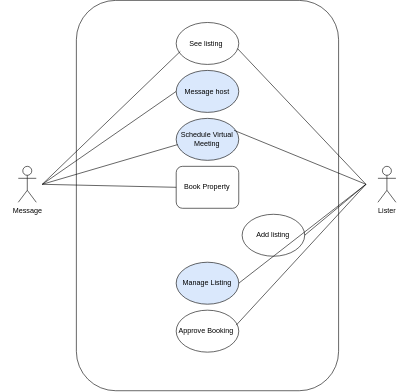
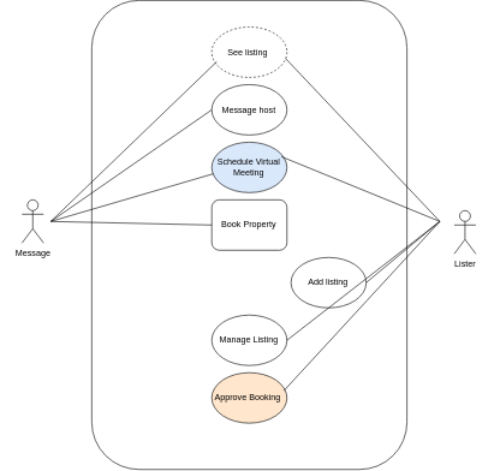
- <mxCell id="5" value="See listing&amp;nbsp;" style="ellipse;whiteSpace=wrap;html=1;" vertex="1" parent="1"><mxGeometry x="293.44" y="20" width="104.37" height="70" as="geometry" /></mxCell>
+ <mxCell id="5" value="See listing&amp;nbsp;" style="ellipse;whiteSpace=wrap;html=1;dashed=1;" vertex="1" parent="1"><mxGeometry x="293.44" y="20" width="104.37" height="70" as="geometry" /></mxCell>
- <mxCell id="6" value="Message host" style="ellipse;whiteSpace=wrap;html=1;fillColor=#dae8fc;" vertex="1" parent="1"><mxGeometry x="293.44" y="100" width="104.37" height="70" as="geometry" /></mxCell>
+ <mxCell id="6" value="Message host" style="ellipse;whiteSpace=wrap;html=1;" vertex="1" parent="1"><mxGeometry x="293.44" y="100" width="104.37" height="70" as="geometry" /></mxCell>
- <mxCell id="4" value="Lister" style="shape=umlActor;verticalLabelPosition=bottom;verticalAlign=top;html=1;outlineConnect=0;" vertex="1" parent="1"><mxGeometry x="630" y="260" width="30" height="60" as="geometry" /></mxCell>
+ <mxCell id="4" value="Lister" style="shape=umlActor;verticalLabelPosition=bottom;verticalAlign=top;html=1;outlineConnect=0;" vertex="1" parent="1"><mxGeometry x="630" y="275" width="30" height="60" as="geometry" /></mxCell>
- <mxCell id="10" value="Manage Listing" style="ellipse;whiteSpace=wrap;html=1;fillColor=#dae8fc;" vertex="1" parent="1"><mxGeometry x="293.44" y="420" width="104.37" height="70" as="geometry" /></mxCell>
+ <mxCell id="10" value="Manage Listing" style="ellipse;whiteSpace=wrap;html=1;" vertex="1" parent="1"><mxGeometry x="293.44" y="420" width="104.37" height="70" as="geometry" /></mxCell>
- <mxCell id="11" value="Approve Booking&amp;nbsp;" style="ellipse;whiteSpace=wrap;html=1;" vertex="1" parent="1"><mxGeometry x="293.44" y="500" width="104.37" height="70" as="geometry" /></mxCell>
+ <mxCell id="11" value="Approve Booking&amp;nbsp;" style="ellipse;whiteSpace=wrap;html=1;fillColor=#ffe6cc;" vertex="1" parent="1"><mxGeometry x="293.44" y="500" width="104.37" height="70" as="geometry" /></mxCell>
